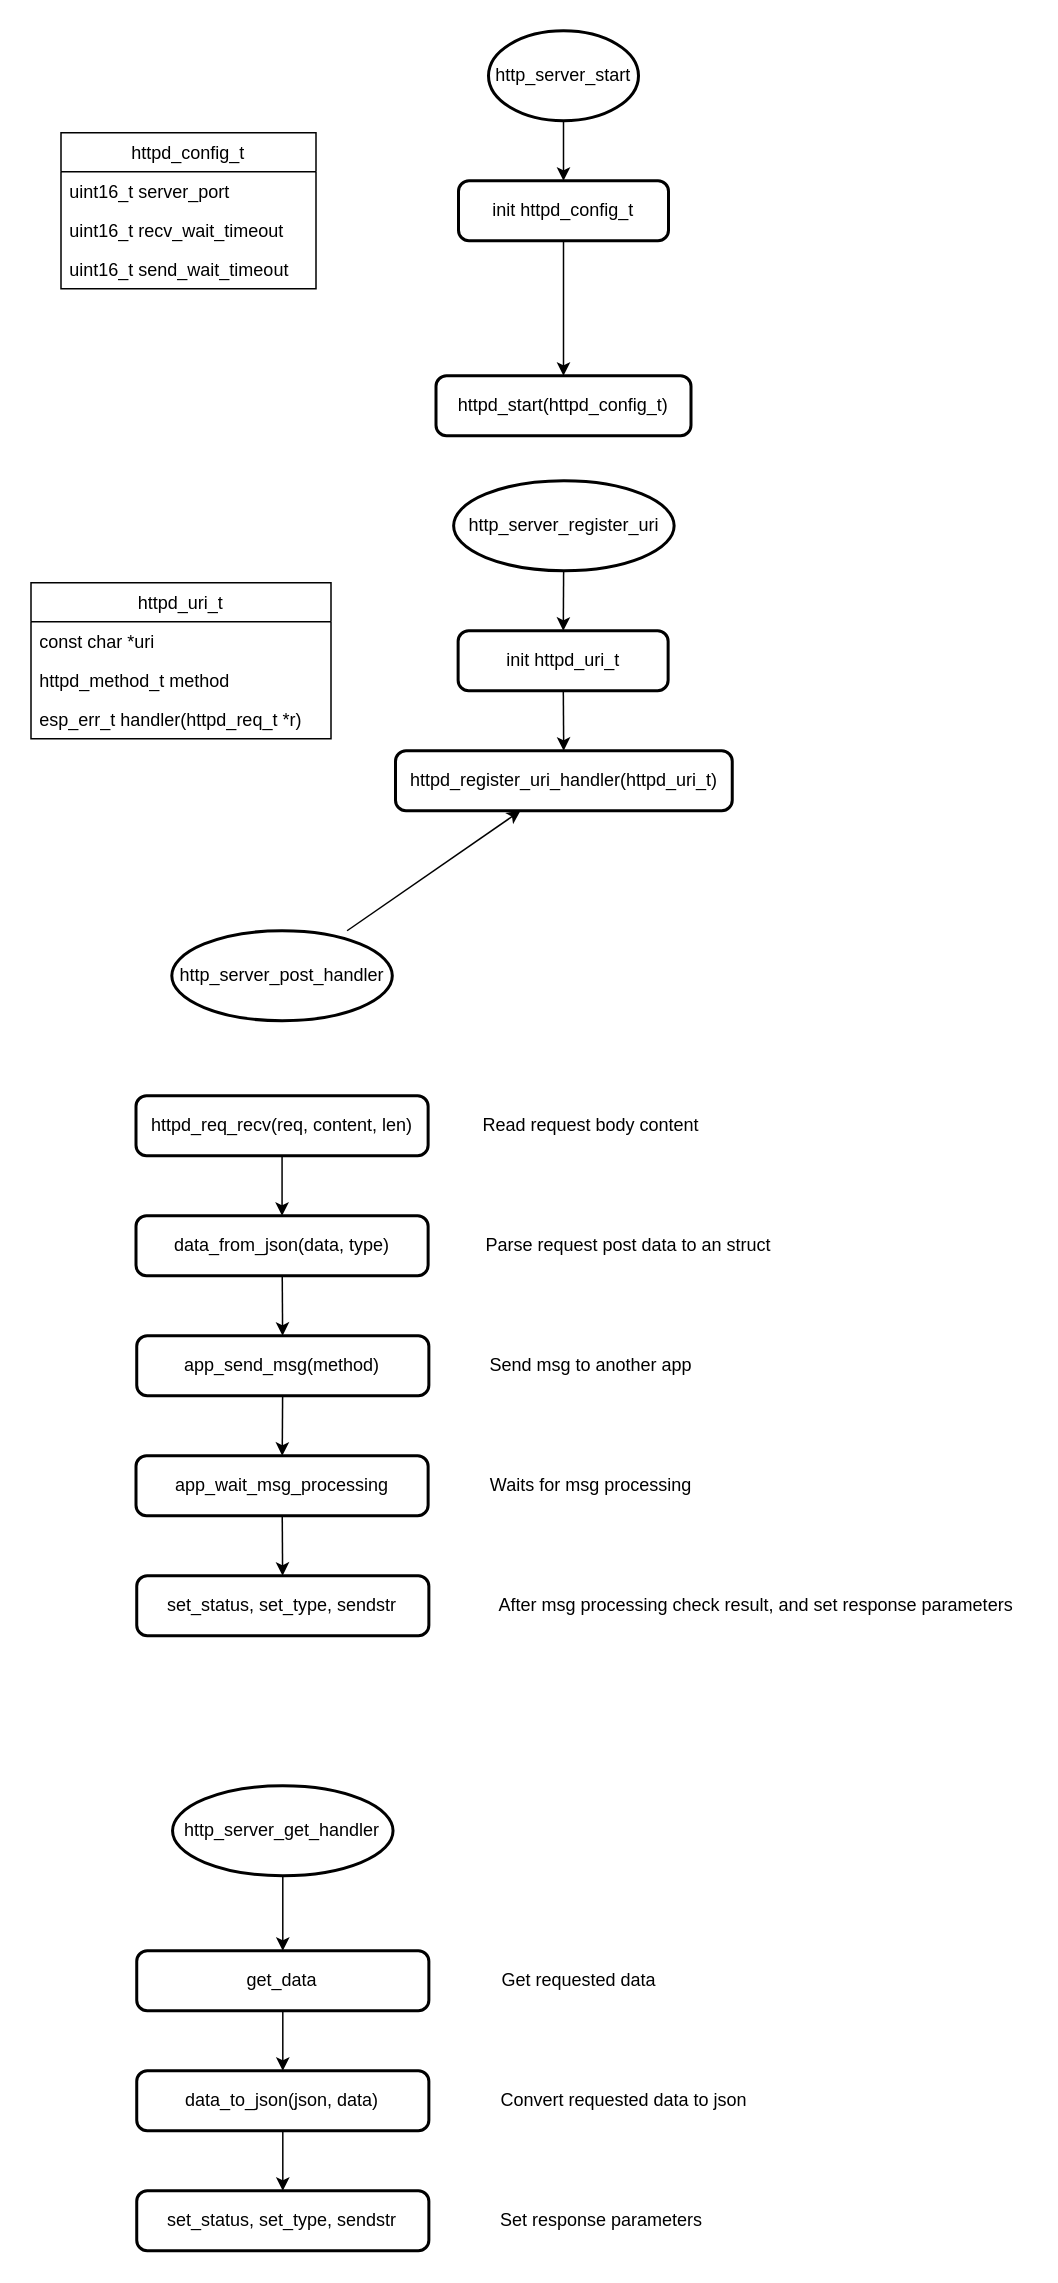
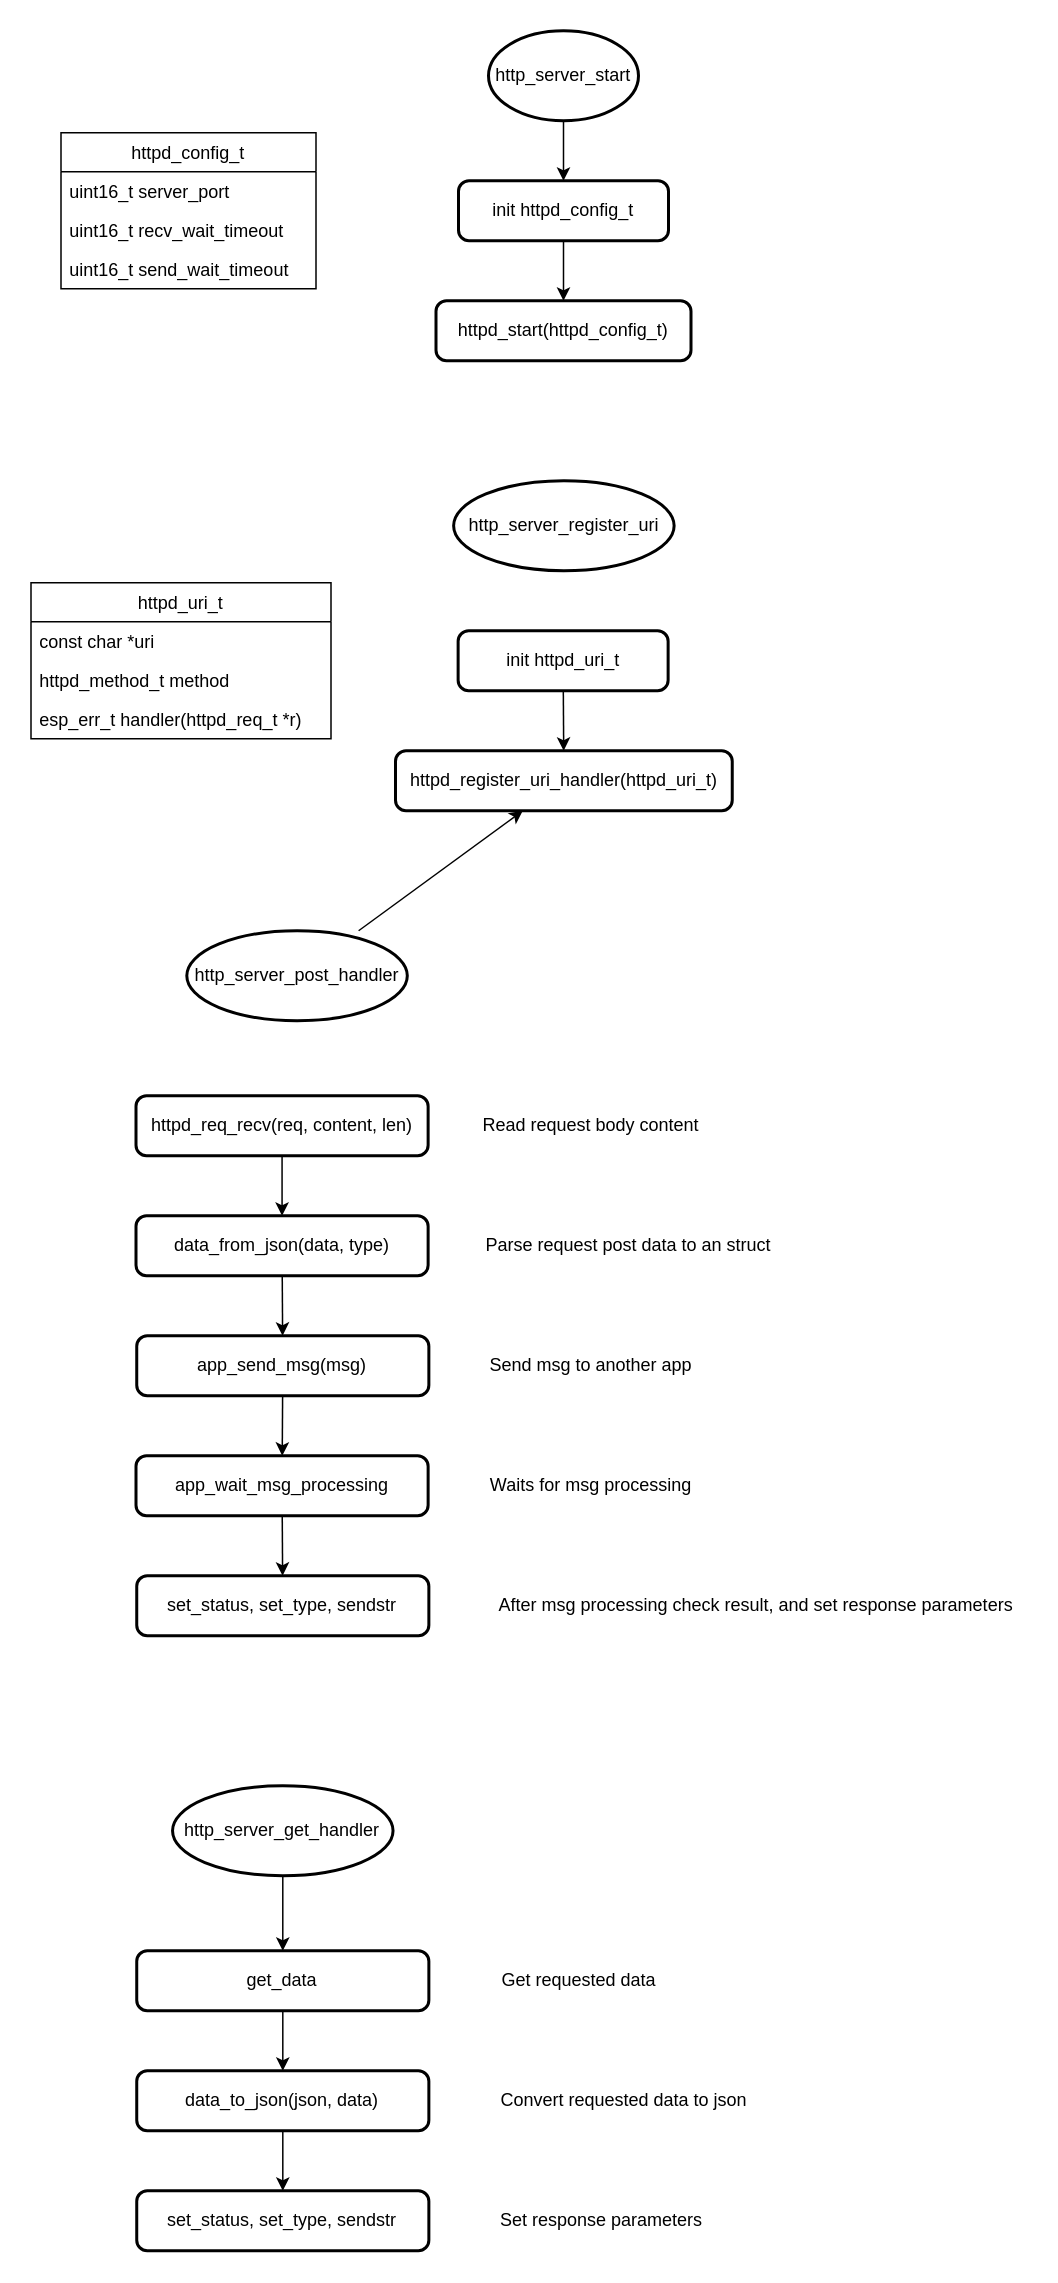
- <mxCell id="6" value="httpd_start(httpd_config_t)" style="rounded=1;whiteSpace=wrap;html=1;absoluteArcSize=1;arcSize=14;strokeWidth=2;" vertex="1" parent="1"><mxGeometry x="290" y="250" width="170" height="40" as="geometry" /></mxCell>
+ <mxCell id="6" value="httpd_start(httpd_config_t)" style="rounded=1;whiteSpace=wrap;html=1;absoluteArcSize=1;arcSize=14;strokeWidth=2;" vertex="1" parent="1"><mxGeometry x="290" y="200" width="170" height="40" as="geometry" /></mxCell>
- <mxCell id="7" value="" style="edgeStyle=none;html=1;" edge="1" parent="1" source="8" target="10"><mxGeometry relative="1" as="geometry" /></mxCell>
- <mxCell id="21" value="http_server_post_handler" style="strokeWidth=2;html=1;shape=mxgraph.flowchart.start_1;whiteSpace=wrap;" vertex="1" parent="1"><mxGeometry x="113.87" y="620" width="147" height="60" as="geometry" /></mxCell>
+ <mxCell id="21" value="http_server_post_handler" style="strokeWidth=2;html=1;shape=mxgraph.flowchart.start_1;whiteSpace=wrap;" vertex="1" parent="1"><mxGeometry x="123.87" y="620" width="147" height="60" as="geometry" /></mxCell>
- <mxCell id="29" value="app_send_msg(method)" style="rounded=1;whiteSpace=wrap;html=1;absoluteArcSize=1;arcSize=14;strokeWidth=2;" vertex="1" parent="1"><mxGeometry x="90.49" y="890" width="194.75" height="40" as="geometry" /></mxCell>
+ <mxCell id="29" value="app_send_msg(msg)" style="rounded=1;whiteSpace=wrap;html=1;absoluteArcSize=1;arcSize=14;strokeWidth=2;" vertex="1" parent="1"><mxGeometry x="90.49" y="890" width="194.75" height="40" as="geometry" /></mxCell>
